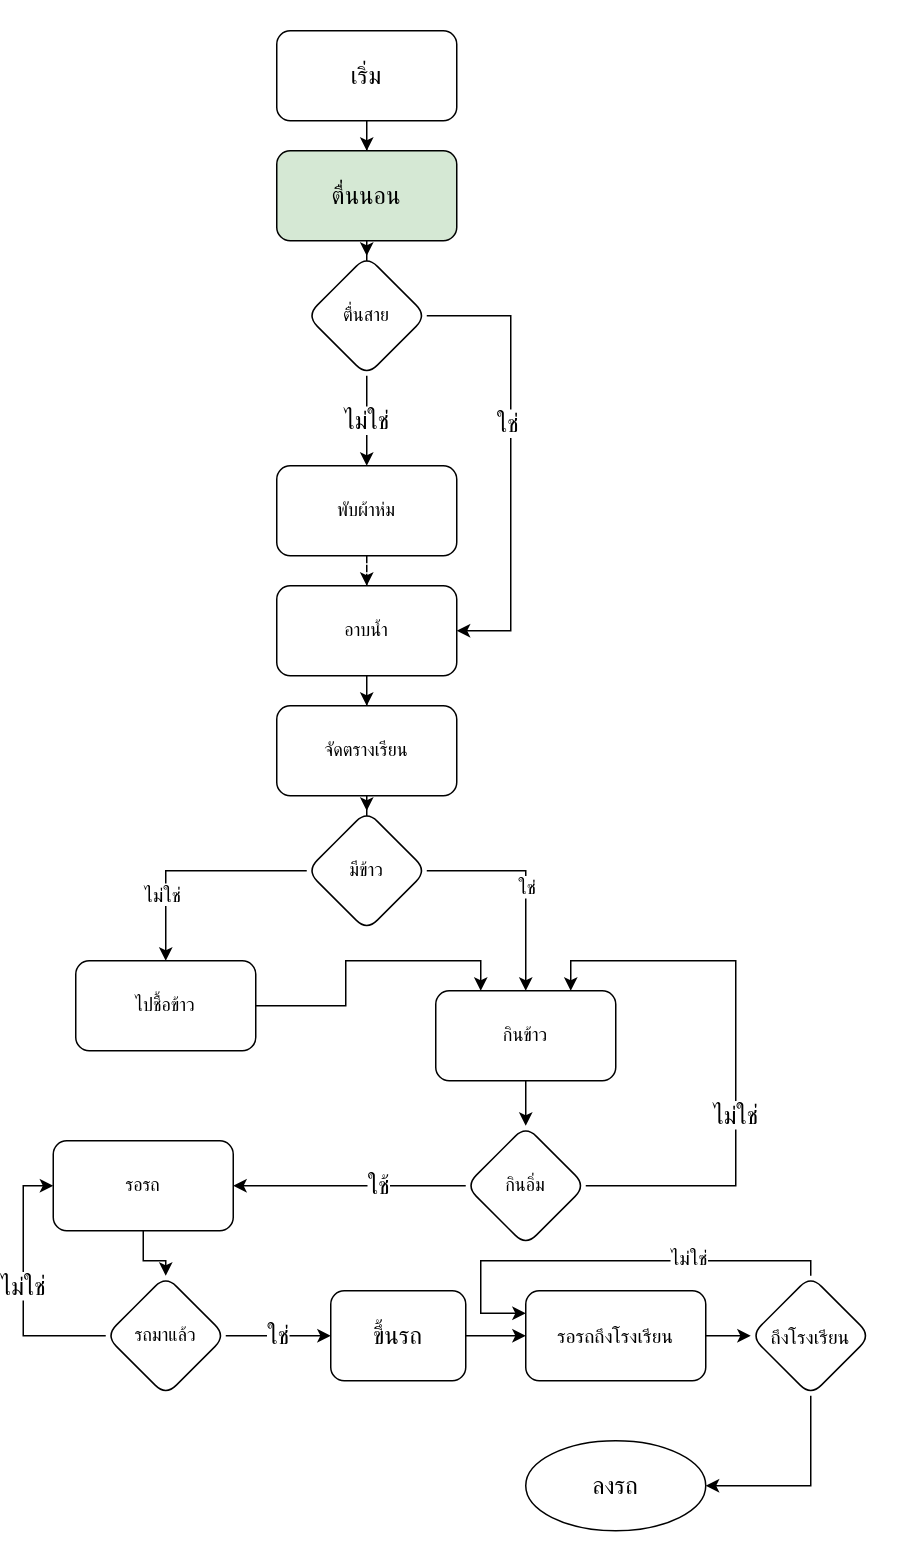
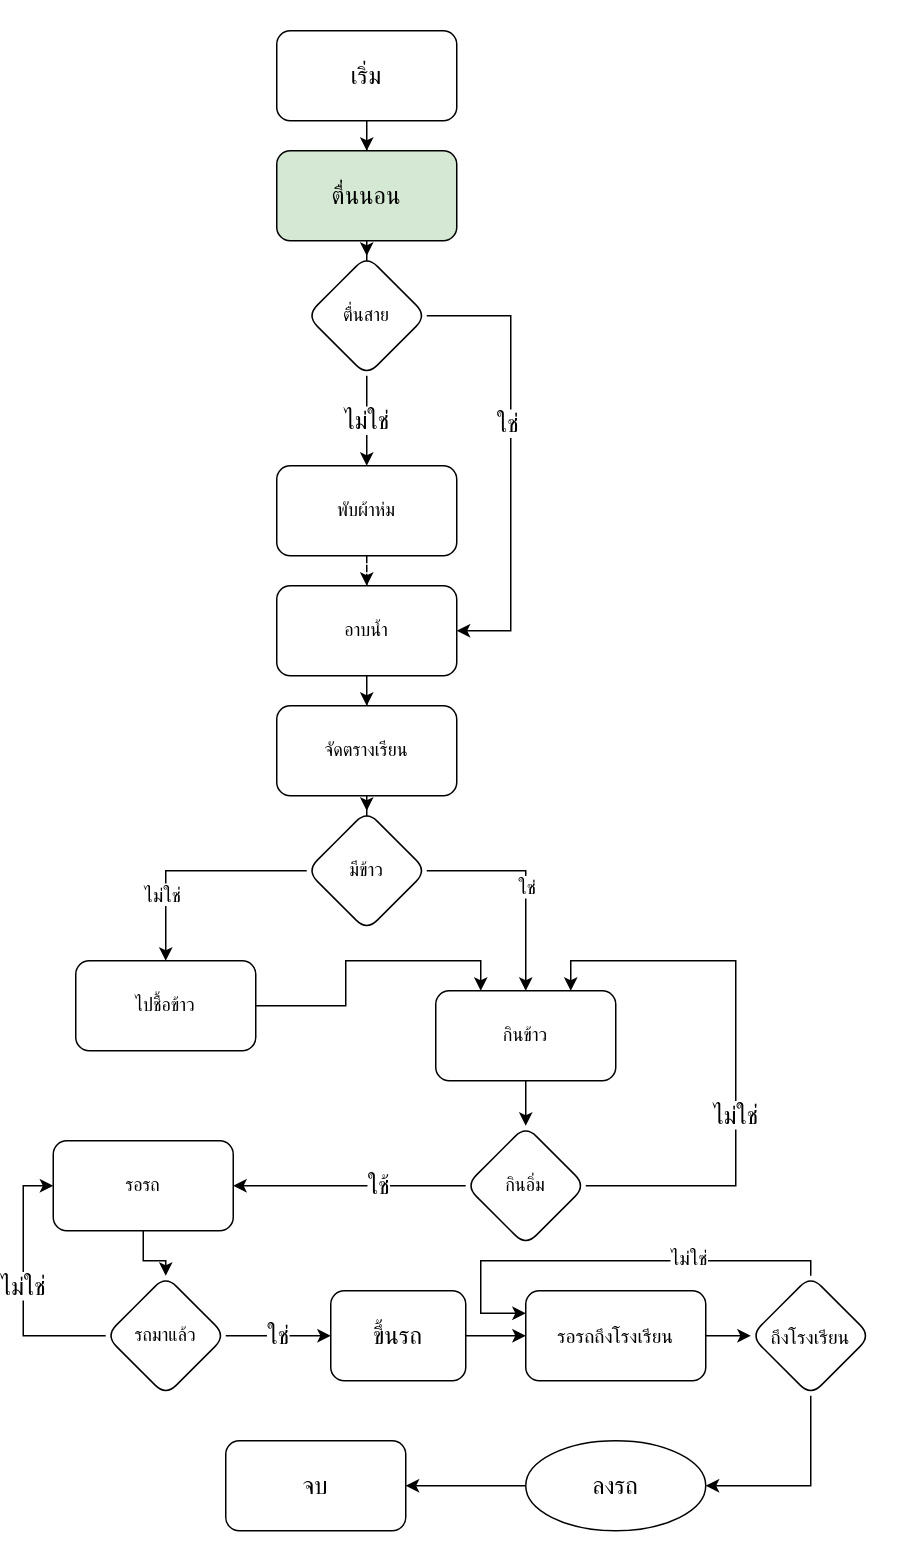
+ <mxCell id="45" value="จบ" style="whiteSpace=wrap;html=1;fontSize=16;rounded=1;" vertex="1" parent="1"><mxGeometry x="135" y="960" width="120" height="60" as="geometry" /></mxCell>
+ <mxCell id="41" value="" style="edgeStyle=orthogonalEdgeStyle;rounded=0;orthogonalLoop=1;jettySize=auto;html=1;fontSize=13;" edge="1" parent="1" source="42" target="45"><mxGeometry relative="1" as="geometry" /></mxCell>
